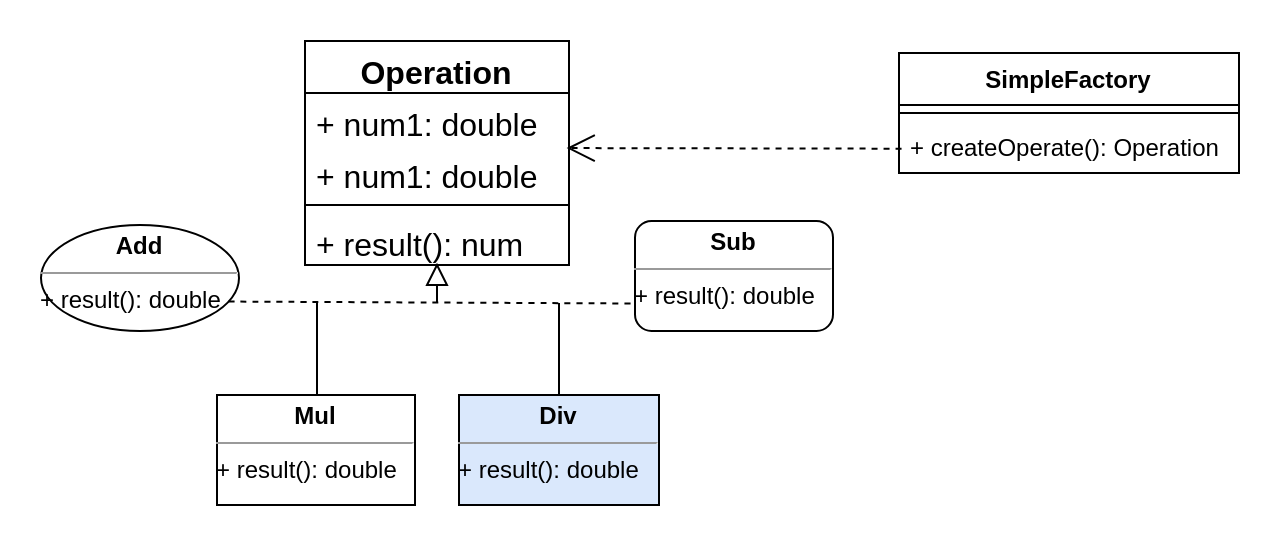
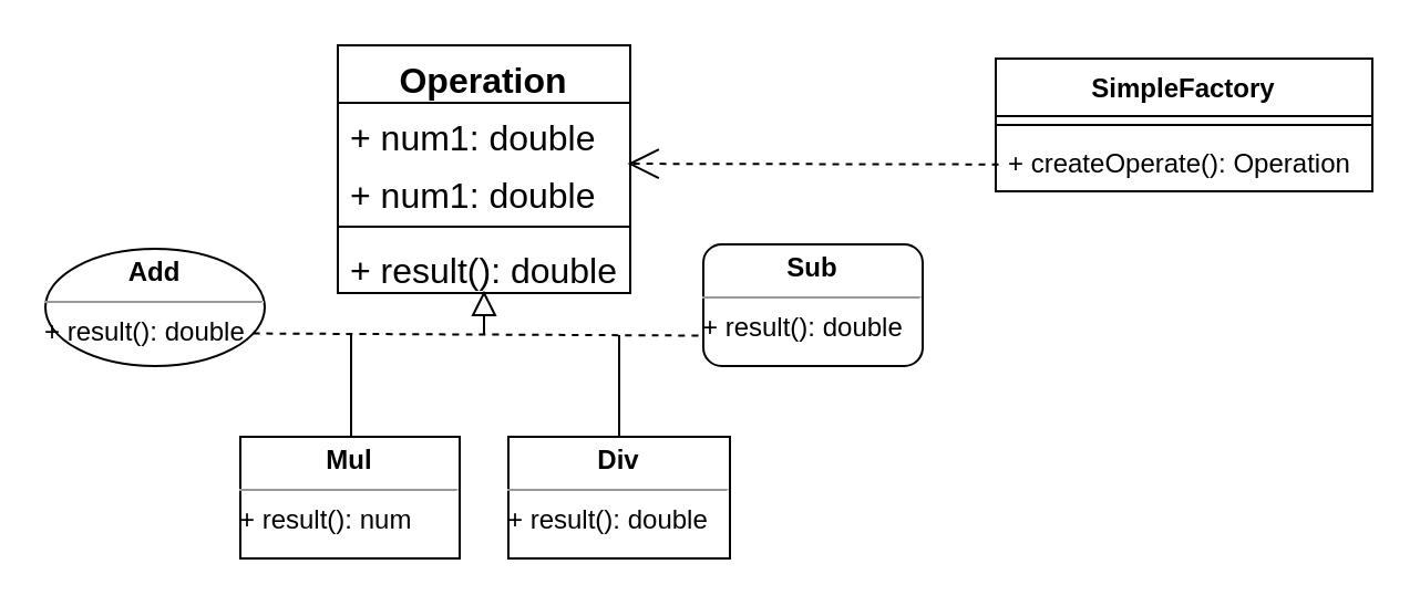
- <mxCell id="6" value="+ result(): num" style="text;strokeColor=none;fillColor=none;align=left;verticalAlign=top;spacingLeft=4;spacingRight=4;overflow=hidden;rotatable=0;points=[[0,0.5],[1,0.5]];portConstraint=eastwest;whiteSpace=wrap;html=1;fontSize=16;" vertex="1" parent="2"><mxGeometry y="86" width="132" height="26" as="geometry" /></mxCell>
+ <mxCell id="6" value="+ result(): double" style="text;strokeColor=none;fillColor=none;align=left;verticalAlign=top;spacingLeft=4;spacingRight=4;overflow=hidden;rotatable=0;points=[[0,0.5],[1,0.5]];portConstraint=eastwest;whiteSpace=wrap;html=1;fontSize=16;" vertex="1" parent="2"><mxGeometry y="86" width="132" height="26" as="geometry" /></mxCell>
- <mxCell id="8" value="&lt;p style=&quot;margin:0px;margin-top:4px;text-align:center;&quot;&gt;&lt;b&gt;Mul&lt;/b&gt;&lt;/p&gt;&lt;hr size=&quot;1&quot;&gt;&lt;div style=&quot;height:2px;&quot;&gt;+ result(): double&lt;/div&gt;" style="verticalAlign=top;align=left;overflow=fill;fontSize=12;fontFamily=Helvetica;html=1;whiteSpace=wrap;" vertex="1" parent="1"><mxGeometry x="108" y="197" width="99" height="55" as="geometry" /></mxCell>
+ <mxCell id="8" value="&lt;p style=&quot;margin:0px;margin-top:4px;text-align:center;&quot;&gt;&lt;b&gt;Mul&lt;/b&gt;&lt;/p&gt;&lt;hr size=&quot;1&quot;&gt;&lt;div style=&quot;height:2px;&quot;&gt;+ result(): num&lt;/div&gt;" style="verticalAlign=top;align=left;overflow=fill;fontSize=12;fontFamily=Helvetica;html=1;whiteSpace=wrap;" vertex="1" parent="1"><mxGeometry x="108" y="197" width="99" height="55" as="geometry" /></mxCell>
- <mxCell id="10" value="&lt;p style=&quot;margin:0px;margin-top:4px;text-align:center;&quot;&gt;&lt;b&gt;Div&lt;/b&gt;&lt;/p&gt;&lt;hr size=&quot;1&quot;&gt;&lt;div style=&quot;height:2px;&quot;&gt;+ result(): double&lt;/div&gt;" style="verticalAlign=top;align=left;overflow=fill;fontSize=12;fontFamily=Helvetica;html=1;whiteSpace=wrap;fillColor=#dae8fc;" vertex="1" parent="1"><mxGeometry x="229" y="197" width="100" height="55" as="geometry" /></mxCell>
+ <mxCell id="10" value="&lt;p style=&quot;margin:0px;margin-top:4px;text-align:center;&quot;&gt;&lt;b&gt;Div&lt;/b&gt;&lt;/p&gt;&lt;hr size=&quot;1&quot;&gt;&lt;div style=&quot;height:2px;&quot;&gt;+ result(): double&lt;/div&gt;" style="verticalAlign=top;align=left;overflow=fill;fontSize=12;fontFamily=Helvetica;html=1;whiteSpace=wrap;" vertex="1" parent="1"><mxGeometry x="229" y="197" width="100" height="55" as="geometry" /></mxCell>
